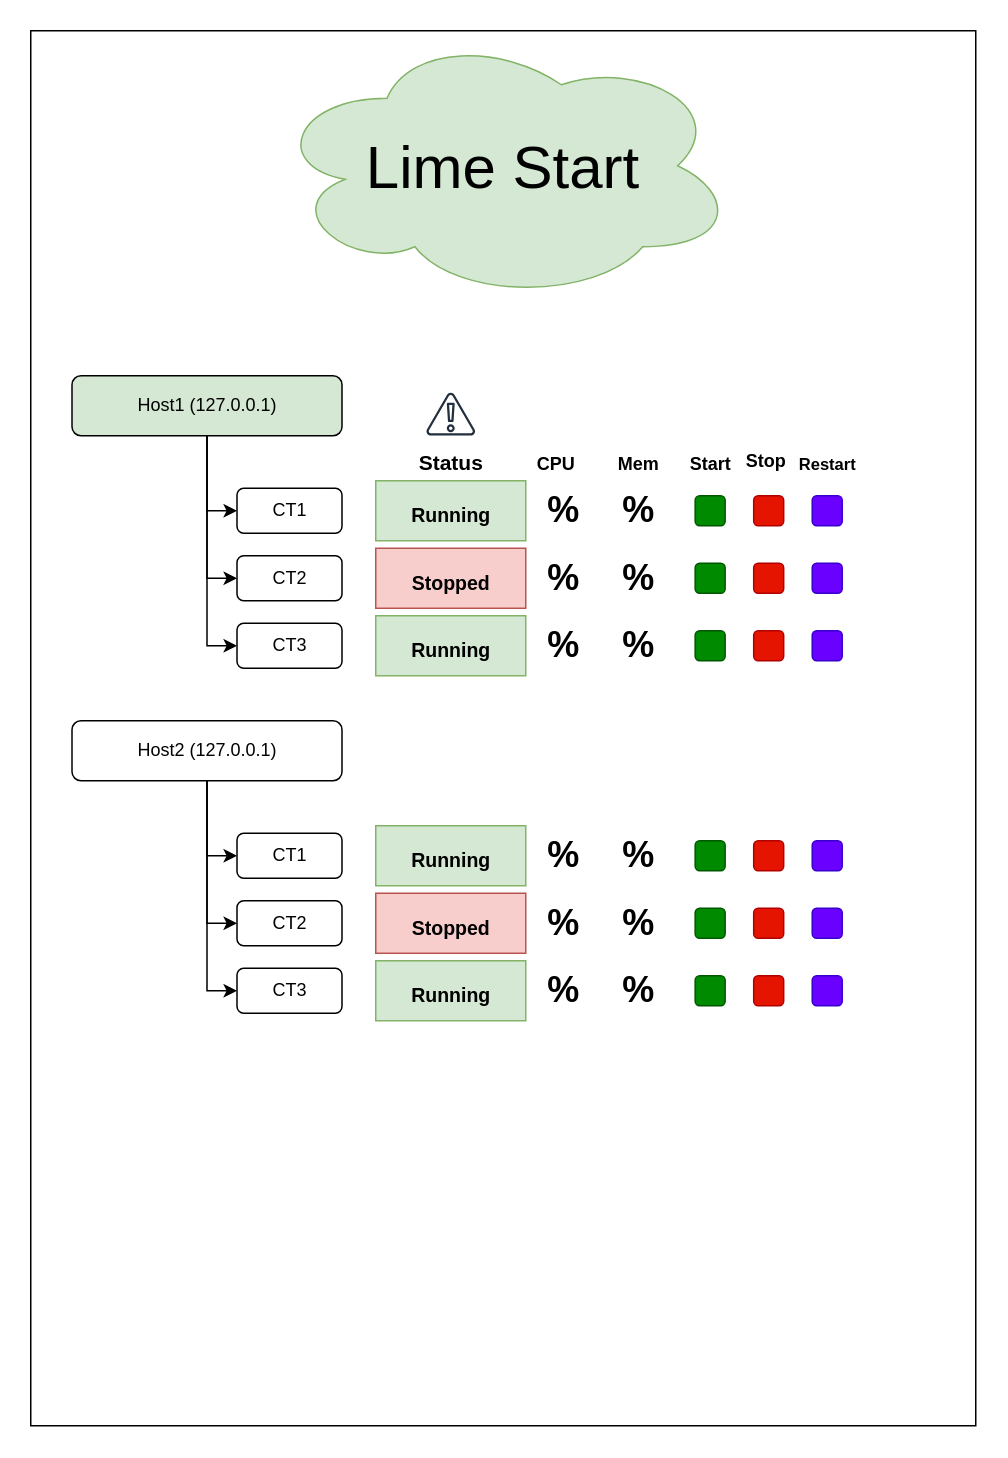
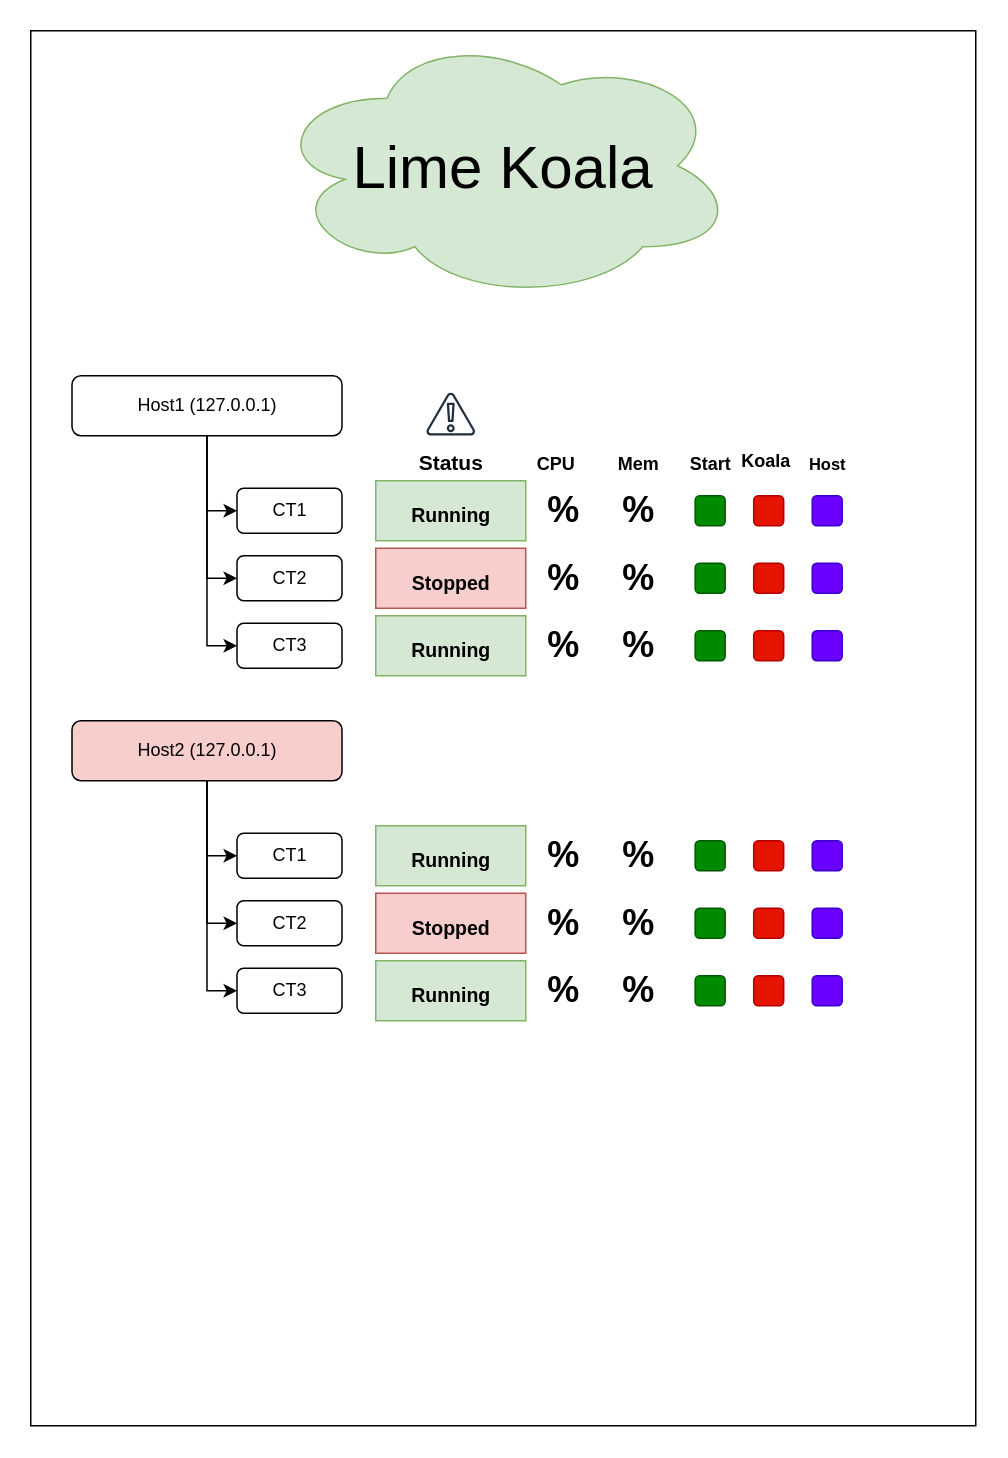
- <mxCell id="62" value="&lt;font style=&quot;font-size: 40px;&quot;&gt;Lime Start&lt;br&gt;&lt;/font&gt;" style="ellipse;shape=cloud;whiteSpace=wrap;html=1;fillColor=#d5e8d4;strokeColor=#82b366;" vertex="1" parent="1"><mxGeometry x="180" y="20" width="310" height="180" as="geometry" /></mxCell>
+ <mxCell id="62" value="&lt;font style=&quot;font-size: 40px;&quot;&gt;Lime Koala&lt;br&gt;&lt;/font&gt;" style="ellipse;shape=cloud;whiteSpace=wrap;html=1;fillColor=#d5e8d4;strokeColor=#82b366;" vertex="1" parent="1"><mxGeometry x="180" y="20" width="310" height="180" as="geometry" /></mxCell>
- <mxCell id="11" value="Host1 (127.0.0.1)" style="rounded=1;whiteSpace=wrap;html=1;fillColor=#d5e8d4;" vertex="1" parent="1"><mxGeometry x="47.5" y="250" width="180" height="40" as="geometry" /></mxCell>
+ <mxCell id="11" value="Host1 (127.0.0.1)" style="rounded=1;whiteSpace=wrap;html=1;" vertex="1" parent="1"><mxGeometry x="47.5" y="250" width="180" height="40" as="geometry" /></mxCell>
- <mxCell id="22" value="&lt;font style=&quot;font-size: 12px;&quot;&gt;Stop&lt;/font&gt;" style="text;strokeColor=none;fillColor=none;html=1;fontSize=24;fontStyle=1;verticalAlign=middle;align=center;rounded=1;" vertex="1" parent="1"><mxGeometry x="480" y="280" width="60.98" height="45" as="geometry" /></mxCell>
+ <mxCell id="22" value="&lt;font style=&quot;font-size: 12px;&quot;&gt;Koala&lt;/font&gt;" style="text;strokeColor=none;fillColor=none;html=1;fontSize=24;fontStyle=1;verticalAlign=middle;align=center;rounded=1;" vertex="1" parent="1"><mxGeometry x="480" y="280" width="60.98" height="45" as="geometry" /></mxCell>
- <mxCell id="23" value="&lt;font style=&quot;font-size: 11px;&quot;&gt;Restart&lt;/font&gt;" style="text;strokeColor=none;fillColor=none;html=1;fontSize=24;fontStyle=1;verticalAlign=middle;align=center;rounded=1;" vertex="1" parent="1"><mxGeometry x="521.96" y="285" width="58.04" height="40" as="geometry" /></mxCell>
+ <mxCell id="23" value="&lt;font style=&quot;font-size: 11px;&quot;&gt;Host&lt;/font&gt;" style="text;strokeColor=none;fillColor=none;html=1;fontSize=24;fontStyle=1;verticalAlign=middle;align=center;rounded=1;" vertex="1" parent="1"><mxGeometry x="521.96" y="285" width="58.04" height="40" as="geometry" /></mxCell>
- <mxCell id="40" value="Host2 (127.0.0.1)" style="rounded=1;whiteSpace=wrap;html=1;" vertex="1" parent="1"><mxGeometry x="47.5" y="480" width="180" height="40" as="geometry" /></mxCell>
+ <mxCell id="40" value="Host2 (127.0.0.1)" style="rounded=1;whiteSpace=wrap;html=1;fillColor=#f8cecc;" vertex="1" parent="1"><mxGeometry x="47.5" y="480" width="180" height="40" as="geometry" /></mxCell>
